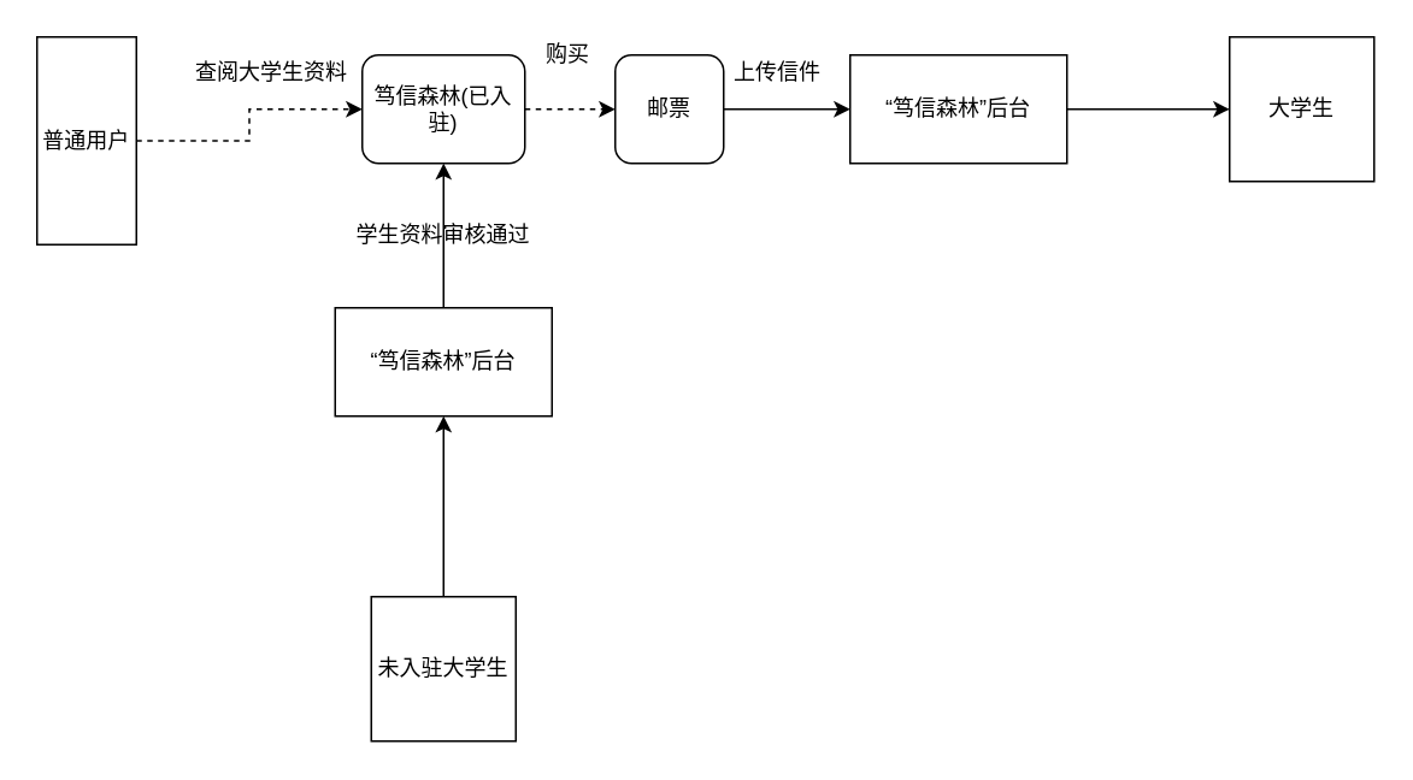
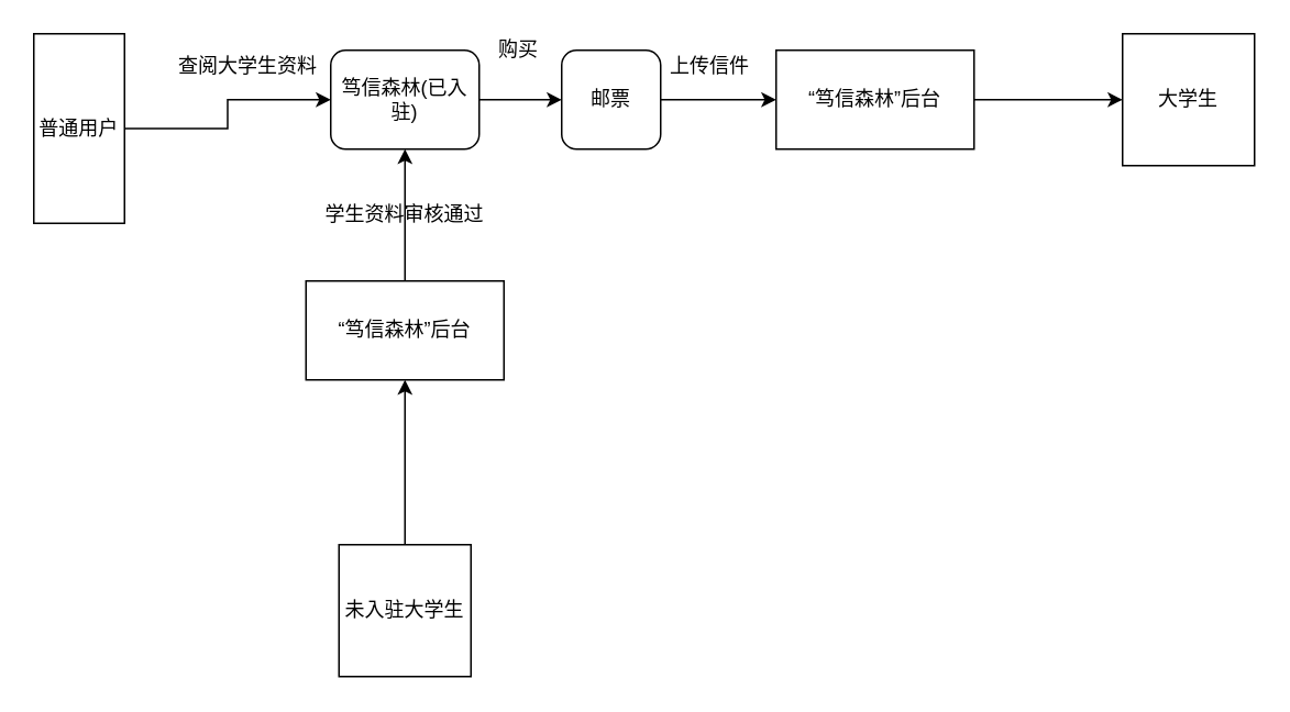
- <mxCell id="4" style="edgeStyle=orthogonalEdgeStyle;rounded=0;orthogonalLoop=1;jettySize=auto;html=1;entryX=0;entryY=0.5;entryDx=0;entryDy=0;dashed=1;" edge="1" parent="1" source="5" target="10"><mxGeometry relative="1" as="geometry" /></mxCell>
+ <mxCell id="4" style="edgeStyle=orthogonalEdgeStyle;rounded=0;orthogonalLoop=1;jettySize=auto;html=1;entryX=0;entryY=0.5;entryDx=0;entryDy=0;" edge="1" parent="1" source="5" target="10"><mxGeometry relative="1" as="geometry" /></mxCell>
- <mxCell id="2" style="edgeStyle=orthogonalEdgeStyle;rounded=0;orthogonalLoop=1;jettySize=auto;html=1;entryX=0;entryY=0.5;entryDx=0;entryDy=0;dashed=1;" edge="1" parent="1" source="3" target="5"><mxGeometry relative="1" as="geometry" /></mxCell>
+ <mxCell id="2" style="edgeStyle=orthogonalEdgeStyle;rounded=0;orthogonalLoop=1;jettySize=auto;html=1;entryX=0;entryY=0.5;entryDx=0;entryDy=0;" edge="1" parent="1" source="3" target="5"><mxGeometry relative="1" as="geometry" /></mxCell>
